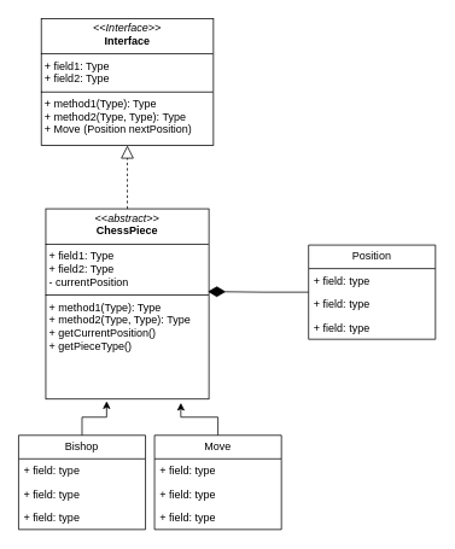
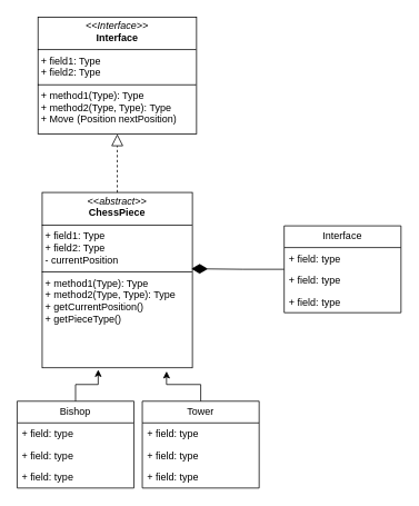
- <mxCell id="5" value="Position" style="swimlane;fontStyle=0;childLayout=stackLayout;horizontal=1;startSize=26;fillColor=none;horizontalStack=0;resizeParent=1;resizeParentMax=0;resizeLast=0;collapsible=1;marginBottom=0;whiteSpace=wrap;html=1;" parent="1" vertex="1"><mxGeometry x="340" y="270" width="140" height="104" as="geometry" /></mxCell>
+ <mxCell id="5" value="Interface" style="swimlane;fontStyle=0;childLayout=stackLayout;horizontal=1;startSize=26;fillColor=none;horizontalStack=0;resizeParent=1;resizeParentMax=0;resizeLast=0;collapsible=1;marginBottom=0;whiteSpace=wrap;html=1;" parent="1" vertex="1"><mxGeometry x="340" y="270" width="140" height="104" as="geometry" /></mxCell>
- <mxCell id="9" value="Move" style="swimlane;fontStyle=0;childLayout=stackLayout;horizontal=1;startSize=26;fillColor=none;horizontalStack=0;resizeParent=1;resizeParentMax=0;resizeLast=0;collapsible=1;marginBottom=0;whiteSpace=wrap;html=1;" parent="1" vertex="1"><mxGeometry x="170" y="480" width="140" height="104" as="geometry" /></mxCell>
+ <mxCell id="9" value="Tower" style="swimlane;fontStyle=0;childLayout=stackLayout;horizontal=1;startSize=26;fillColor=none;horizontalStack=0;resizeParent=1;resizeParentMax=0;resizeLast=0;collapsible=1;marginBottom=0;whiteSpace=wrap;html=1;" parent="1" vertex="1"><mxGeometry x="170" y="480" width="140" height="104" as="geometry" /></mxCell>
